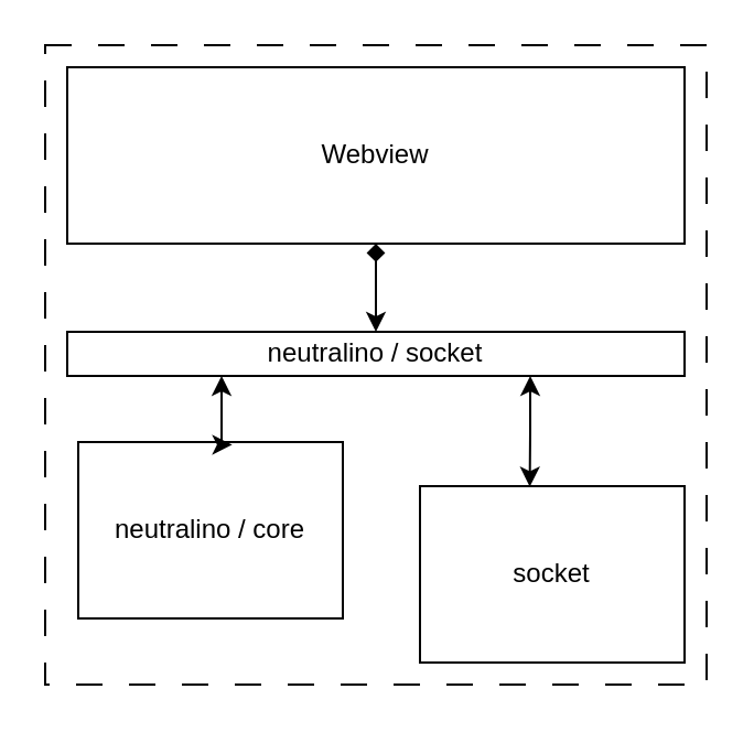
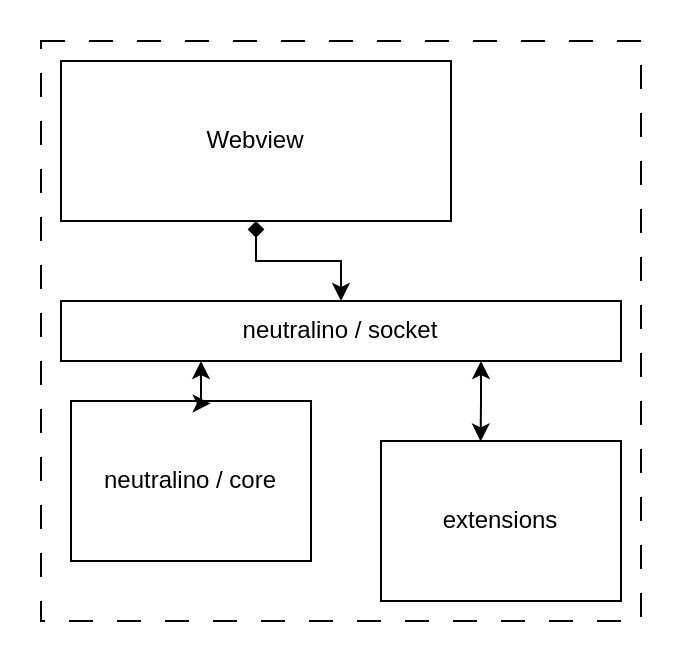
- <mxCell id="9" value="Webview" style="rounded=0;whiteSpace=wrap;html=1;" vertex="1" parent="2"><mxGeometry x="10" y="10" width="280" height="80" as="geometry" /></mxCell>
+ <mxCell id="9" value="Webview" style="rounded=0;whiteSpace=wrap;html=1;" vertex="1" parent="2"><mxGeometry x="10" y="10" width="195" height="80" as="geometry" /></mxCell>
- <mxCell id="5" value="neutralino / socket" style="rounded=0;whiteSpace=wrap;html=1;" vertex="1" parent="2"><mxGeometry x="10" y="130" width="280" height="20" as="geometry" /></mxCell>
+ <mxCell id="5" value="neutralino / socket" style="rounded=0;whiteSpace=wrap;html=1;" vertex="1" parent="2"><mxGeometry x="10" y="130" width="280" height="30" as="geometry" /></mxCell>
- <mxCell id="7" value="socket" style="rounded=0;whiteSpace=wrap;html=1;" vertex="1" parent="2"><mxGeometry x="170" y="200" width="120" height="80" as="geometry" /></mxCell>
+ <mxCell id="7" value="extensions" style="rounded=0;whiteSpace=wrap;html=1;" vertex="1" parent="2"><mxGeometry x="170" y="200" width="120" height="80" as="geometry" /></mxCell>
